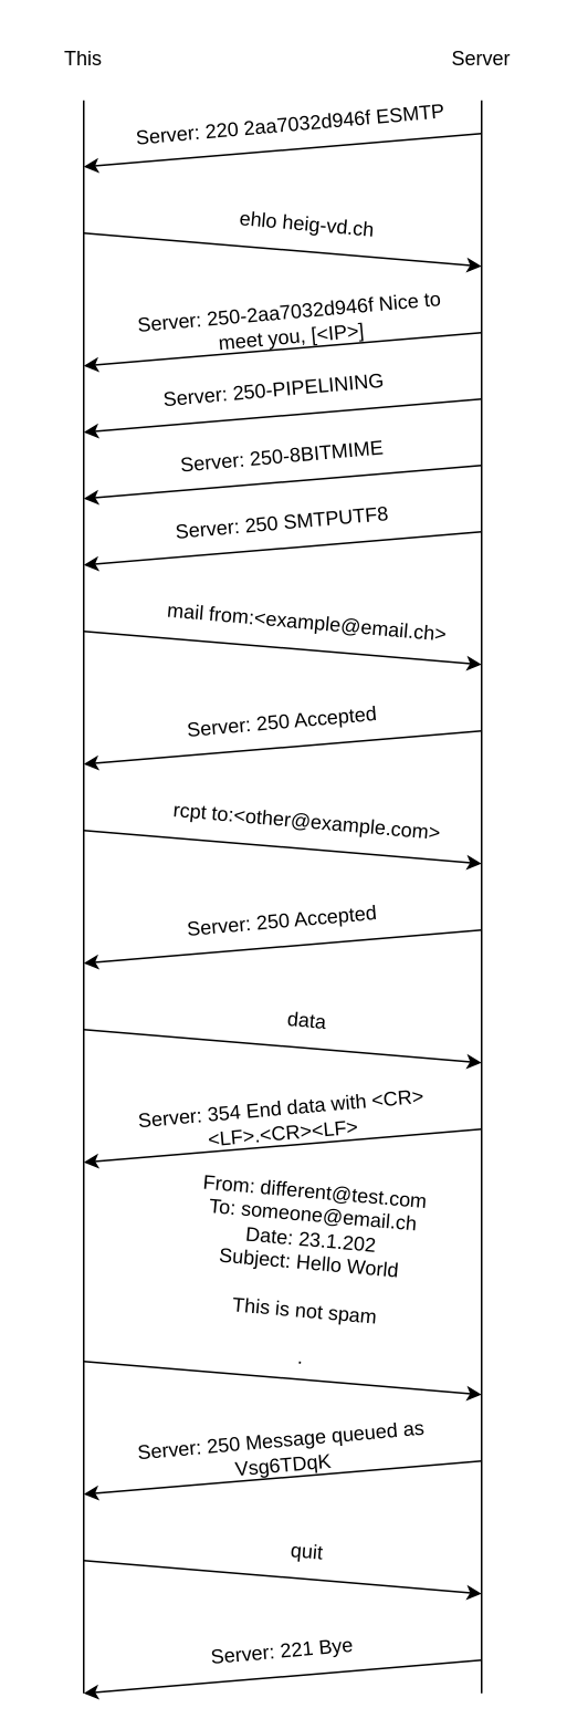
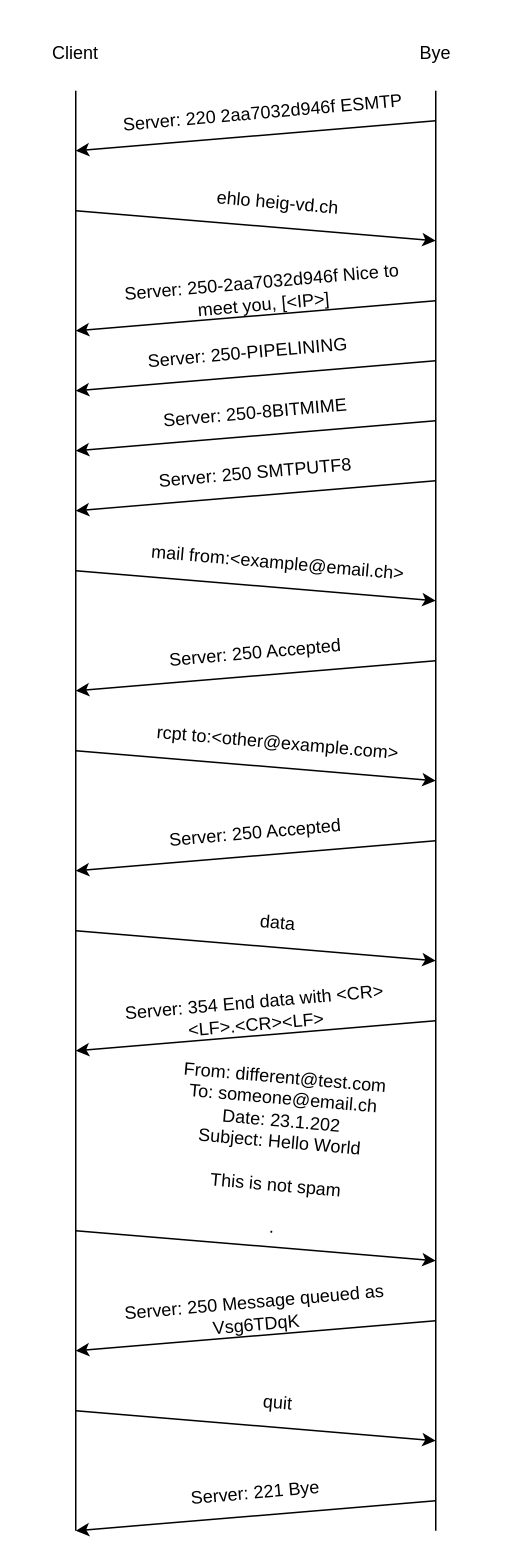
- <mxCell id="4" value="This" style="text;html=1;strokeColor=none;fillColor=none;align=center;verticalAlign=middle;whiteSpace=wrap;rounded=0;" vertex="1" parent="1"><mxGeometry x="20" y="20" width="60" height="30" as="geometry" /></mxCell>
+ <mxCell id="4" value="Client" style="text;html=1;strokeColor=none;fillColor=none;align=center;verticalAlign=middle;whiteSpace=wrap;rounded=0;" vertex="1" parent="1"><mxGeometry x="20" y="20" width="60" height="30" as="geometry" /></mxCell>
- <mxCell id="5" value="Server" style="text;html=1;strokeColor=none;fillColor=none;align=center;verticalAlign=middle;whiteSpace=wrap;rounded=0;" vertex="1" parent="1"><mxGeometry x="260" y="20" width="60" height="30" as="geometry" /></mxCell>
+ <mxCell id="5" value="Bye" style="text;html=1;strokeColor=none;fillColor=none;align=center;verticalAlign=middle;whiteSpace=wrap;rounded=0;" vertex="1" parent="1"><mxGeometry x="260" y="20" width="60" height="30" as="geometry" /></mxCell>
